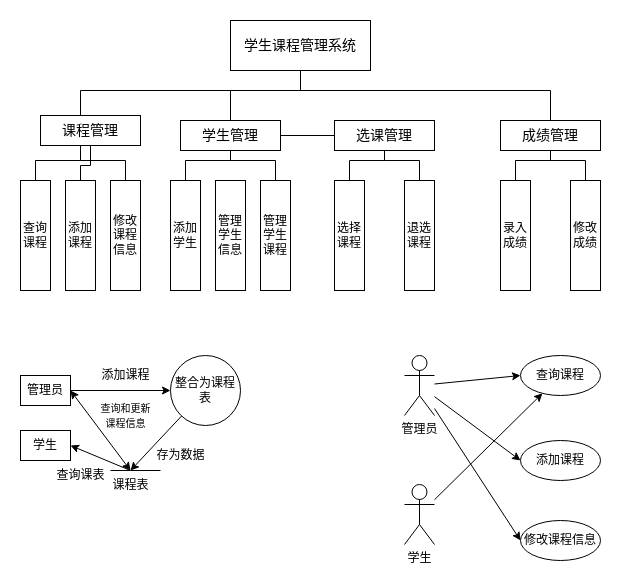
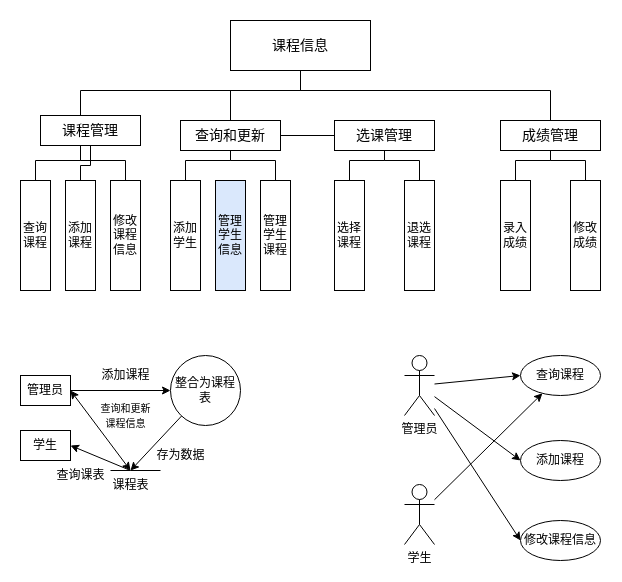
- <mxCell id="5" value="&lt;font style=&quot;font-size: 14px;&quot;&gt;学生课程管理系统&lt;/font&gt;" style="rounded=0;whiteSpace=wrap;html=1;" vertex="1" parent="1"><mxGeometry x="230" y="20" width="140" height="50" as="geometry" /></mxCell>
+ <mxCell id="5" value="&lt;font style=&quot;font-size: 14px;&quot;&gt;课程信息&lt;/font&gt;" style="rounded=0;whiteSpace=wrap;html=1;" vertex="1" parent="1"><mxGeometry x="230" y="20" width="140" height="50" as="geometry" /></mxCell>
- <mxCell id="9" value="&lt;font style=&quot;font-size: 14px;&quot;&gt;学生管理&lt;/font&gt;" style="rounded=0;whiteSpace=wrap;html=1;" vertex="1" parent="1"><mxGeometry x="180" y="120" width="100" height="30" as="geometry" /></mxCell>
+ <mxCell id="9" value="&lt;font style=&quot;font-size: 14px;&quot;&gt;查询和更新&lt;/font&gt;" style="rounded=0;whiteSpace=wrap;html=1;" vertex="1" parent="1"><mxGeometry x="180" y="120" width="100" height="30" as="geometry" /></mxCell>
- <mxCell id="24" value="管理学生信息" style="rounded=0;whiteSpace=wrap;html=1;" vertex="1" parent="1"><mxGeometry x="215" y="180" width="30" height="110" as="geometry" /></mxCell>
+ <mxCell id="24" value="管理学生信息" style="rounded=0;whiteSpace=wrap;html=1;fillColor=#dae8fc;" vertex="1" parent="1"><mxGeometry x="215" y="180" width="30" height="110" as="geometry" /></mxCell>
